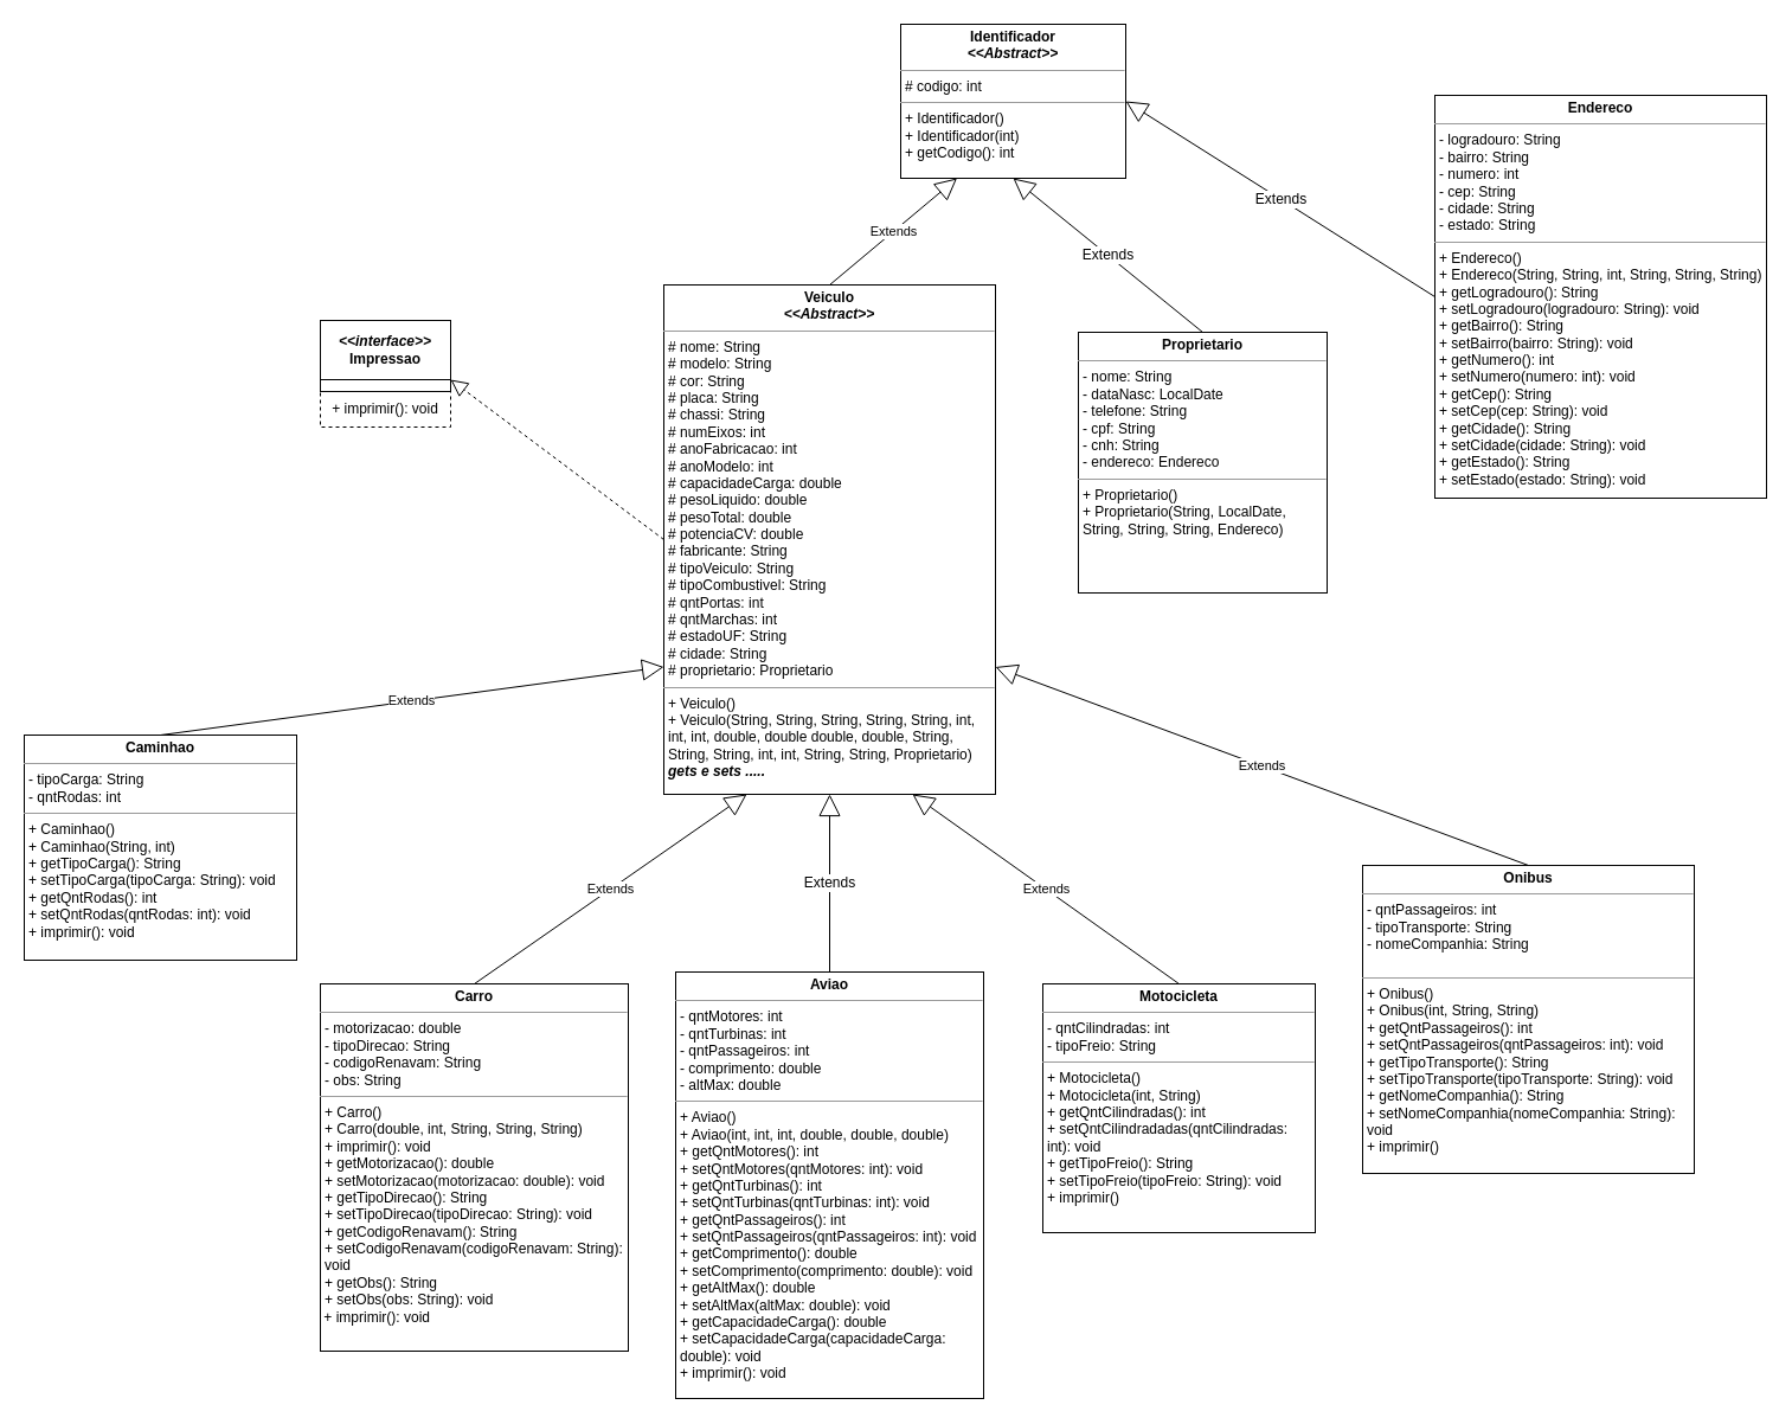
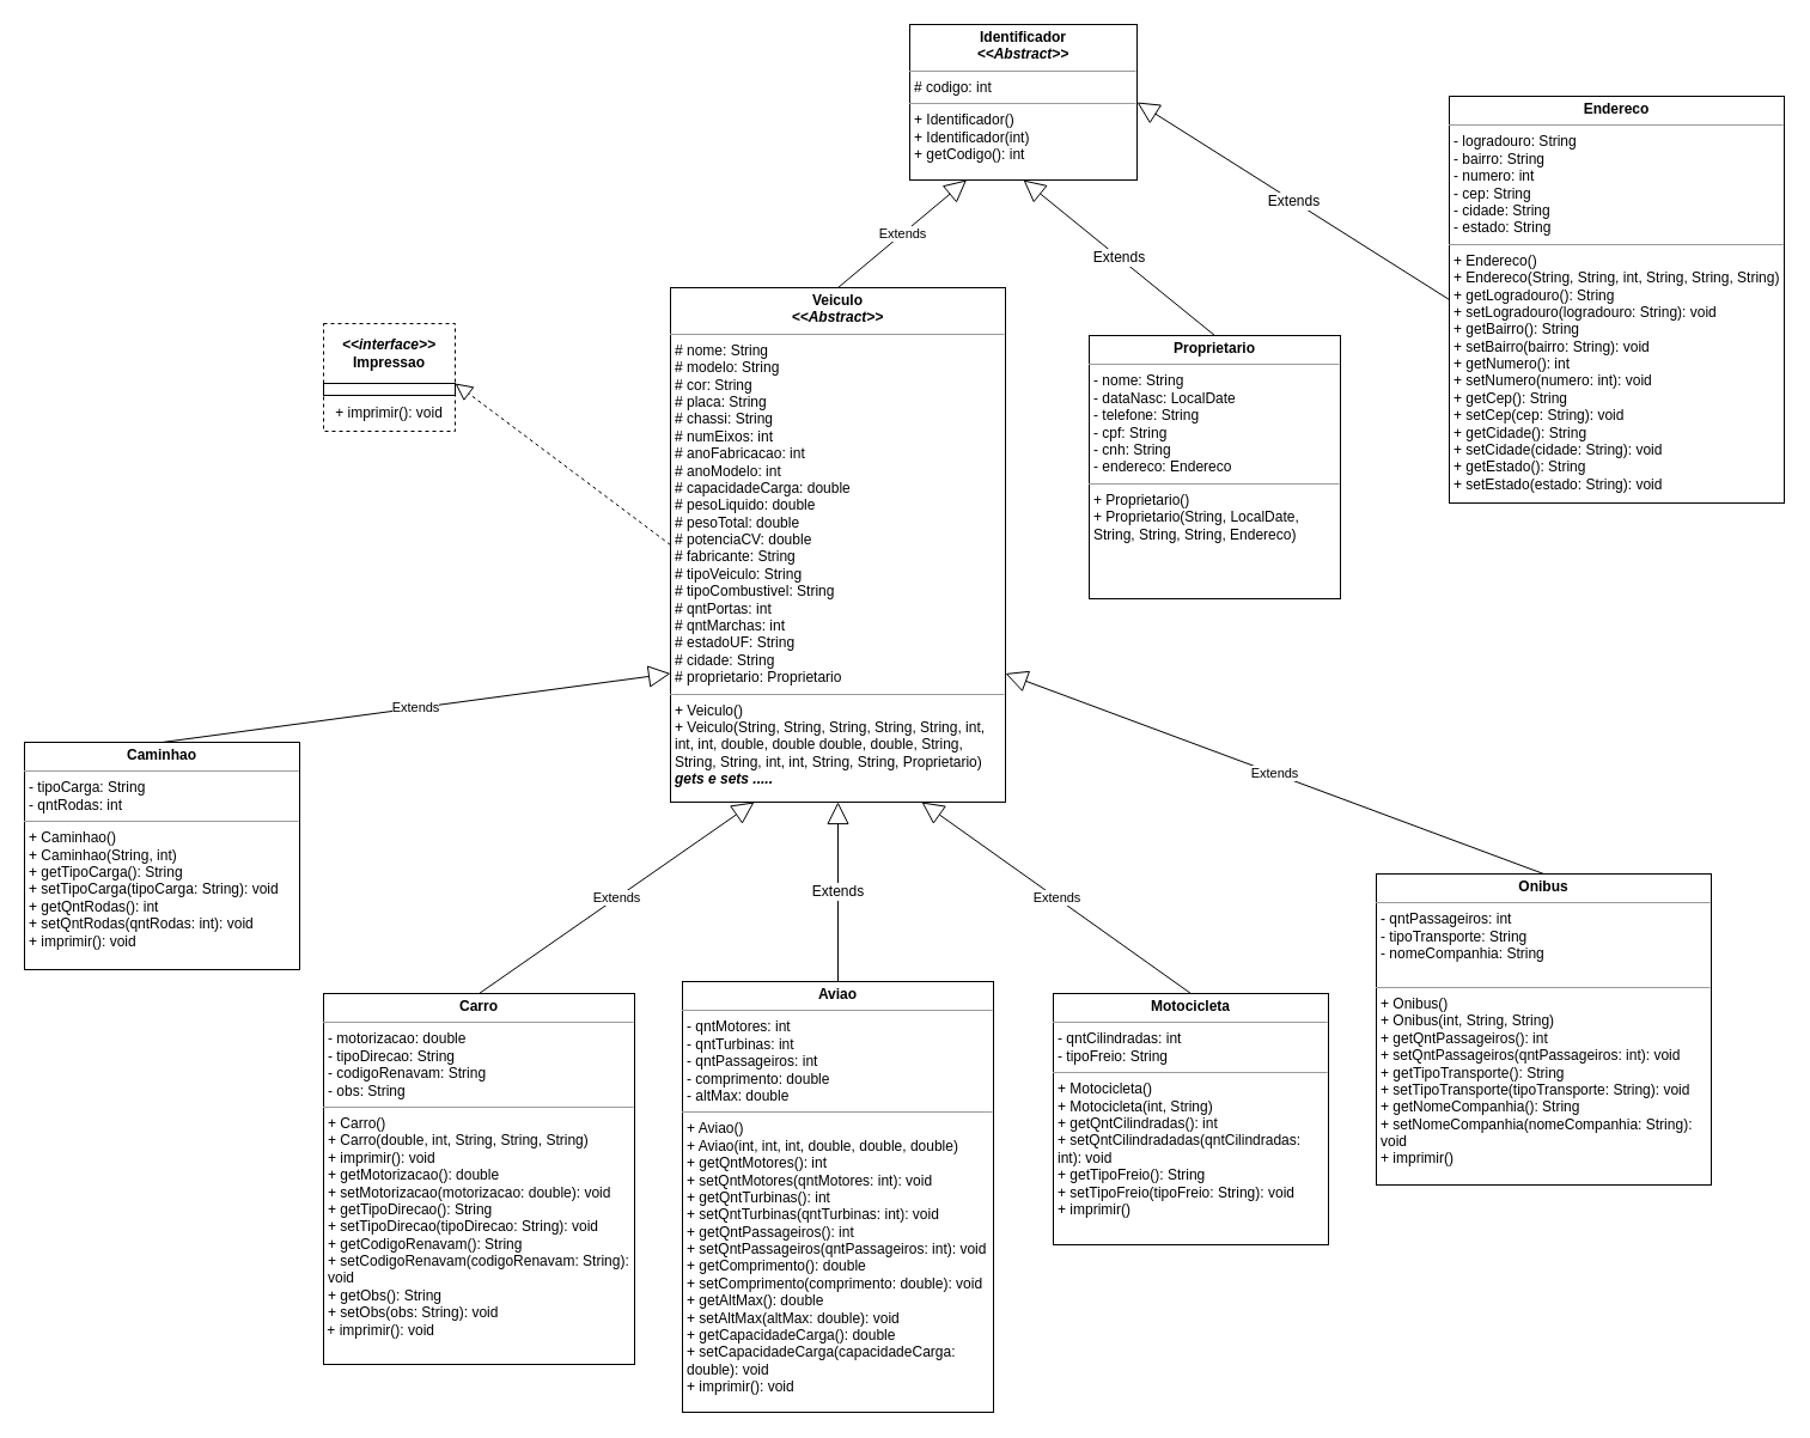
- <mxCell id="15" value="&lt;b&gt;&lt;i&gt;&amp;lt;&amp;lt;interface&amp;gt;&amp;gt;&lt;br&gt;&lt;/i&gt;Impressao&lt;br&gt;&lt;/b&gt;" style="html=1;whiteSpace=wrap;" vertex="1" parent="14"><mxGeometry width="110" height="50" as="geometry" /></mxCell>
+ <mxCell id="15" value="&lt;b&gt;&lt;i&gt;&amp;lt;&amp;lt;interface&amp;gt;&amp;gt;&lt;br&gt;&lt;/i&gt;Impressao&lt;br&gt;&lt;/b&gt;" style="html=1;whiteSpace=wrap;dashed=1;" vertex="1" parent="14"><mxGeometry width="110" height="50" as="geometry" /></mxCell>
